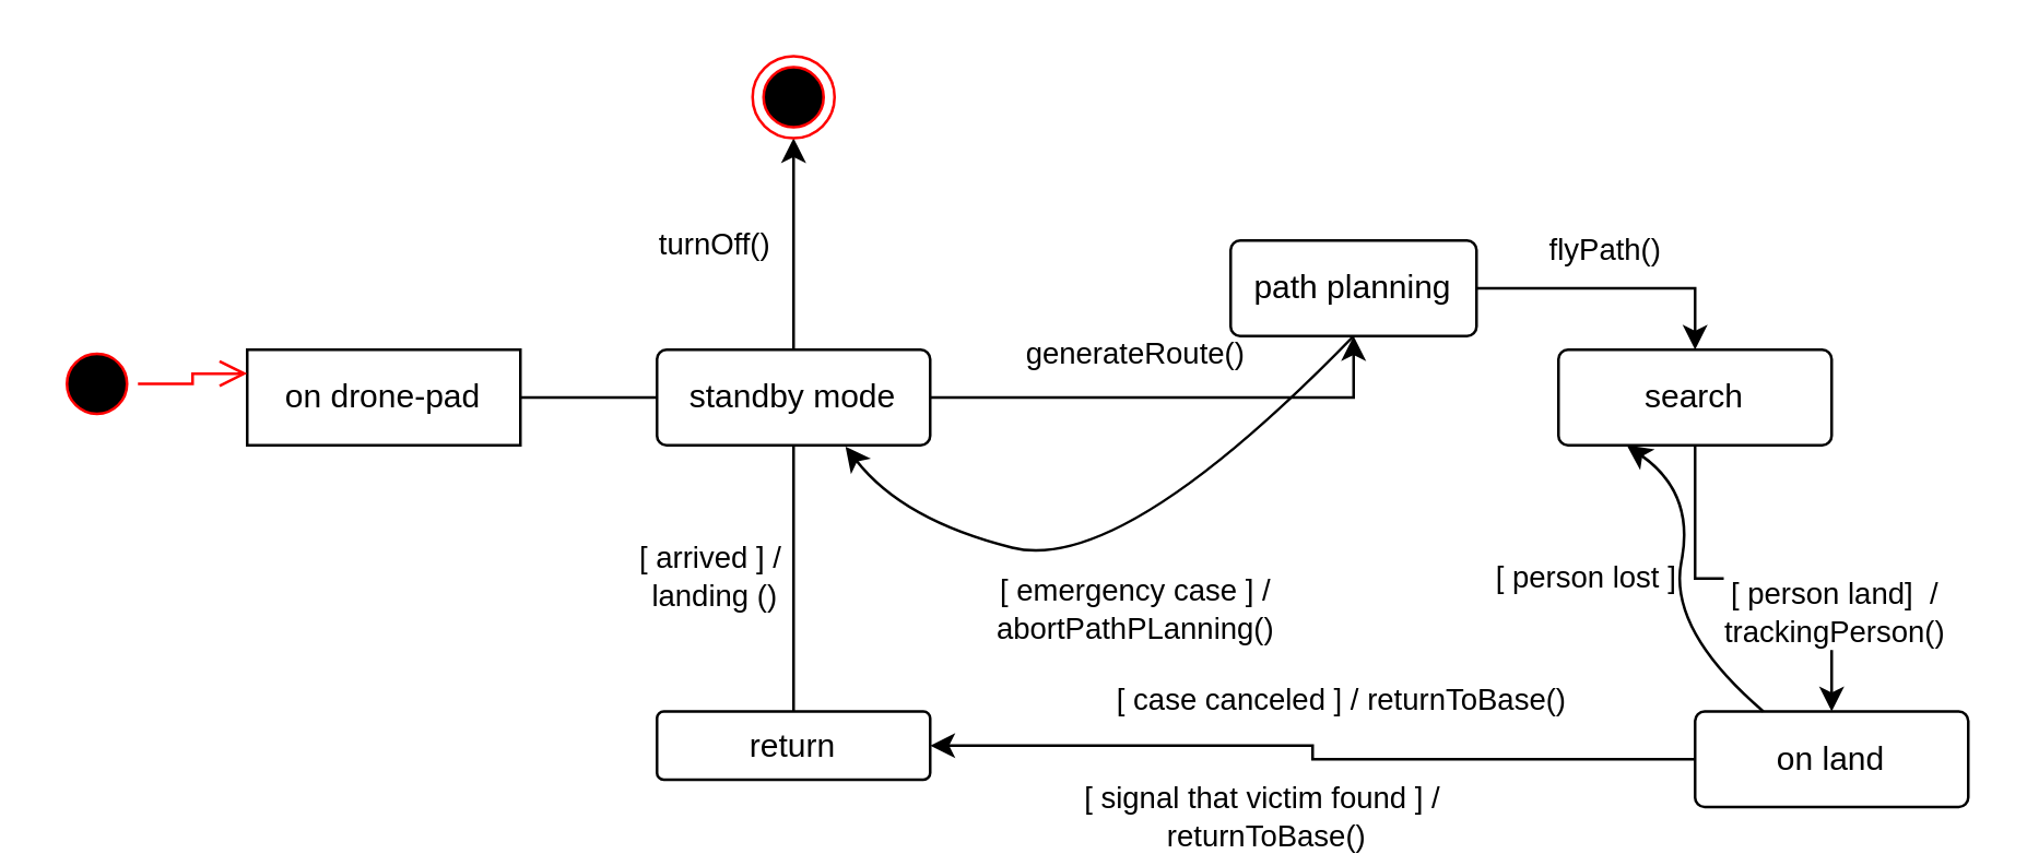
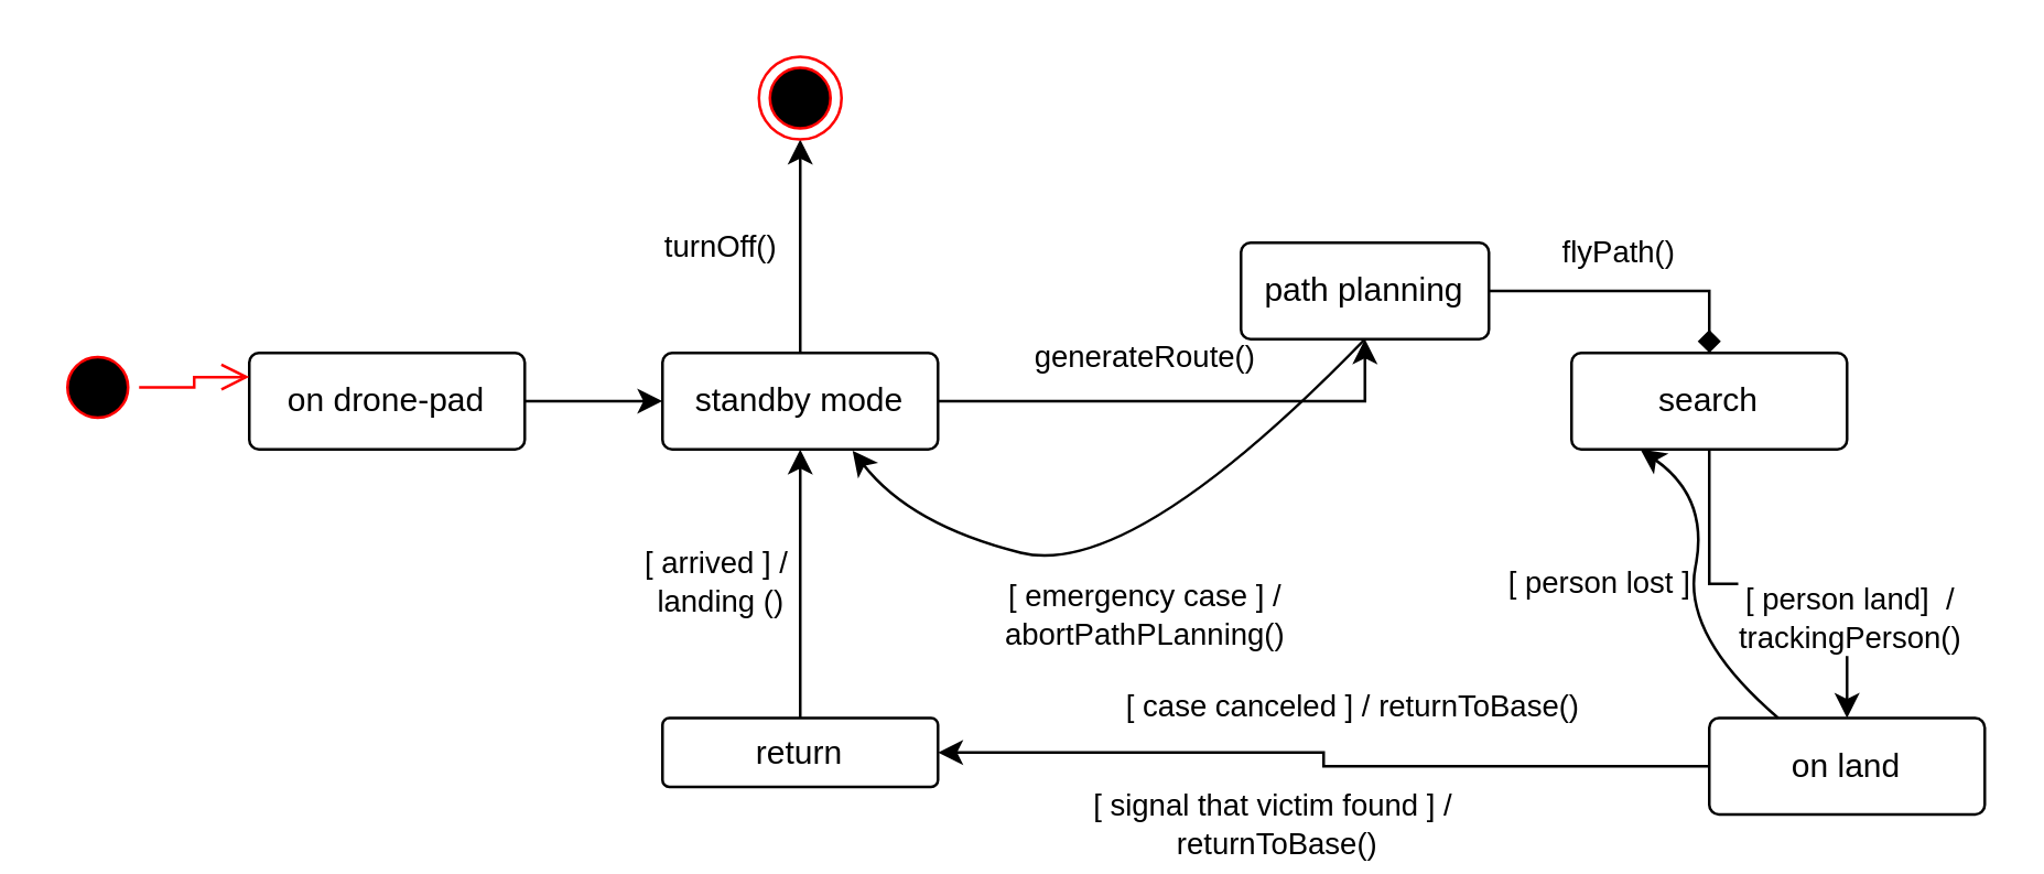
- <mxCell id="7" style="edgeStyle=orthogonalEdgeStyle;rounded=0;orthogonalLoop=1;jettySize=auto;html=1;" edge="1" parent="1" source="9" target="17"><mxGeometry relative="1" as="geometry" /></mxCell>
+ <mxCell id="7" style="edgeStyle=orthogonalEdgeStyle;rounded=0;orthogonalLoop=1;jettySize=auto;html=1;endArrow=diamond;" edge="1" parent="1" source="9" target="17"><mxGeometry relative="1" as="geometry" /></mxCell>
- <mxCell id="12" value="on drone-pad" style="arcSize=10;whiteSpace=wrap;html=1;align=center;rounded=0;" vertex="1" parent="1"><mxGeometry x="90" y="127.5" width="100" height="35" as="geometry" /></mxCell>
+ <mxCell id="12" value="on drone-pad" style="rounded=1;arcSize=10;whiteSpace=wrap;html=1;align=center;" vertex="1" parent="1"><mxGeometry x="90" y="127.5" width="100" height="35" as="geometry" /></mxCell>
- <mxCell id="11" style="edgeStyle=orthogonalEdgeStyle;rounded=0;orthogonalLoop=1;jettySize=auto;html=1;endArrow=none;" edge="1" parent="1" source="12" target="4"><mxGeometry relative="1" as="geometry" /></mxCell>
+ <mxCell id="11" style="edgeStyle=orthogonalEdgeStyle;rounded=0;orthogonalLoop=1;jettySize=auto;html=1;" edge="1" parent="1" source="12" target="4"><mxGeometry relative="1" as="geometry" /></mxCell>
- <mxCell id="24" style="edgeStyle=orthogonalEdgeStyle;rounded=0;orthogonalLoop=1;jettySize=auto;html=1;endArrow=none;" edge="1" parent="1" source="26" target="4"><mxGeometry relative="1" as="geometry"><mxPoint x="251" y="260" as="sourcePoint" /><mxPoint x="251" y="162.5" as="targetPoint" /></mxGeometry></mxCell>
+ <mxCell id="24" style="edgeStyle=orthogonalEdgeStyle;rounded=0;orthogonalLoop=1;jettySize=auto;html=1;" edge="1" parent="1" source="26" target="4"><mxGeometry relative="1" as="geometry"><mxPoint x="251" y="260" as="sourcePoint" /><mxPoint x="251" y="162.5" as="targetPoint" /></mxGeometry></mxCell>
